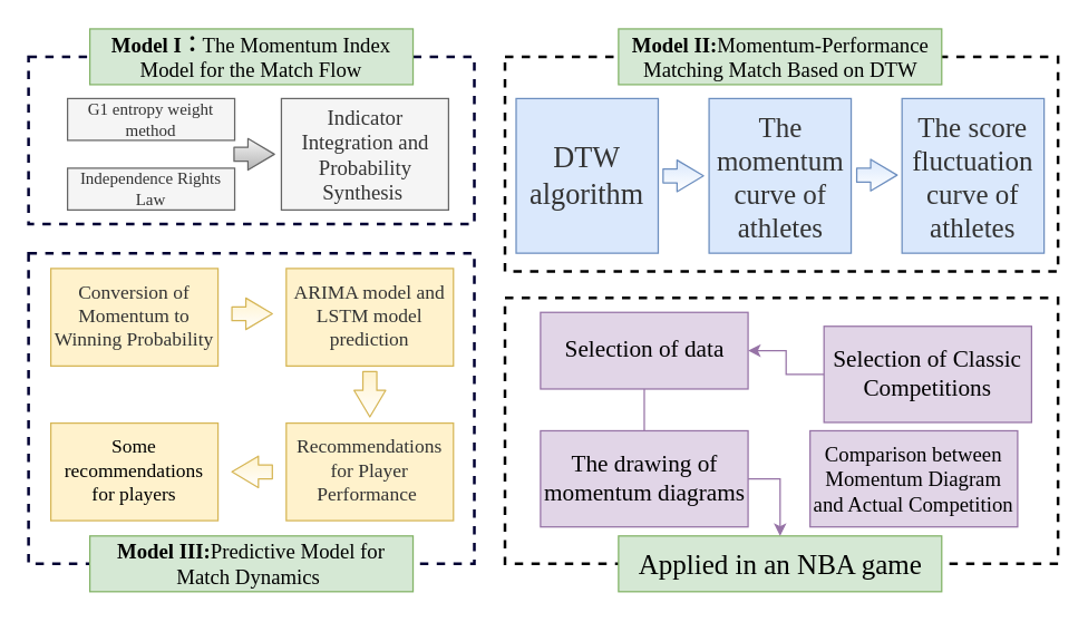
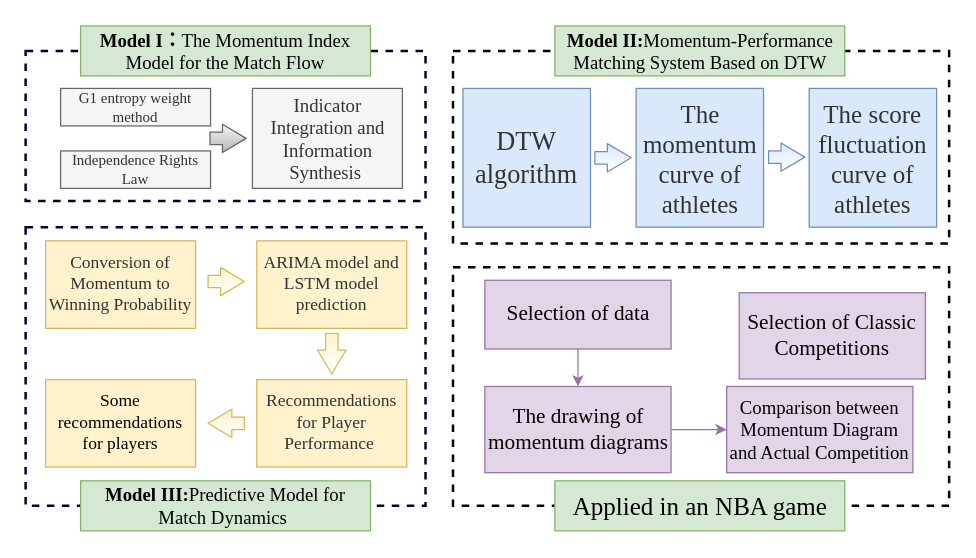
- <mxCell id="9" value="&lt;font face=&quot;Times New Roman&quot; style=&quot;font-size: 15px&quot;&gt;&lt;b&gt;Model II:&lt;/b&gt;Momentum-Performance Matching Match Based&amp;nbsp;&lt;/font&gt;&lt;span style=&quot;font-size: 15px ; font-family: &amp;#34;times new roman&amp;#34;&quot;&gt;on DTW&lt;/span&gt;" style="rounded=0;whiteSpace=wrap;html=1;strokeColor=#82b366;strokeWidth=1;fillColor=#d5e8d4;" parent="1" vertex="1"><mxGeometry x="443.5" y="20" width="232" height="40" as="geometry" /></mxCell>
+ <mxCell id="9" value="&lt;font face=&quot;Times New Roman&quot; style=&quot;font-size: 15px&quot;&gt;&lt;b&gt;Model II:&lt;/b&gt;Momentum-Performance Matching System Based&amp;nbsp;&lt;/font&gt;&lt;span style=&quot;font-size: 15px ; font-family: &amp;#34;times new roman&amp;#34;&quot;&gt;on DTW&lt;/span&gt;" style="rounded=0;whiteSpace=wrap;html=1;strokeColor=#82b366;strokeWidth=1;fillColor=#d5e8d4;" parent="1" vertex="1"><mxGeometry x="443.5" y="20" width="232" height="40" as="geometry" /></mxCell>
- <mxCell id="2" value="&lt;span style=&quot;color: rgb(51 , 51 , 51) ; font-family: &amp;#34;times new roman&amp;#34;&quot;&gt;&lt;font style=&quot;font-size: 15px&quot;&gt;Indicator Integration and Probability Synthesis&amp;nbsp;&lt;/font&gt;&lt;/span&gt;" style="rounded=0;whiteSpace=wrap;html=1;fillColor=#f5f5f5;strokeColor=#666666;fontColor=#333333;" parent="1" vertex="1"><mxGeometry x="201.5" y="70" width="120" height="80" as="geometry" /></mxCell>
+ <mxCell id="2" value="&lt;span style=&quot;color: rgb(51 , 51 , 51) ; font-family: &amp;#34;times new roman&amp;#34;&quot;&gt;&lt;font style=&quot;font-size: 15px&quot;&gt;Indicator Integration and Information Synthesis&amp;nbsp;&lt;/font&gt;&lt;/span&gt;" style="rounded=0;whiteSpace=wrap;html=1;fillColor=#f5f5f5;strokeColor=#666666;fontColor=#333333;" parent="1" vertex="1"><mxGeometry x="201.5" y="70" width="120" height="80" as="geometry" /></mxCell>
- <mxCell id="29" style="edgeStyle=orthogonalEdgeStyle;rounded=0;orthogonalLoop=1;jettySize=auto;html=1;exitX=0;exitY=0.5;exitDx=0;exitDy=0;entryX=1;entryY=0.5;entryDx=0;entryDy=0;fillColor=#e1d5e7;strokeColor=#9673a6;" parent="1" source="30" target="17" edge="1"><mxGeometry relative="1" as="geometry" /></mxCell>
- <mxCell id="16" style="edgeStyle=orthogonalEdgeStyle;rounded=0;orthogonalLoop=1;jettySize=auto;html=1;exitX=0.5;exitY=1;exitDx=0;exitDy=0;entryX=0.5;entryY=0;entryDx=0;entryDy=0;fillColor=#e1d5e7;strokeColor=#9673a6;endArrow=none;" parent="1" source="17" target="32" edge="1"><mxGeometry relative="1" as="geometry" /></mxCell>
+ <mxCell id="16" style="edgeStyle=orthogonalEdgeStyle;rounded=0;orthogonalLoop=1;jettySize=auto;html=1;exitX=0.5;exitY=1;exitDx=0;exitDy=0;entryX=0.5;entryY=0;entryDx=0;entryDy=0;fillColor=#e1d5e7;strokeColor=#9673a6;" parent="1" source="17" target="32" edge="1"><mxGeometry relative="1" as="geometry" /></mxCell>
- <mxCell id="31" style="edgeStyle=orthogonalEdgeStyle;rounded=0;orthogonalLoop=1;jettySize=auto;html=1;exitX=1;exitY=0.5;exitDx=0;exitDy=0;fillColor=#e1d5e7;strokeColor=#9673a6;" parent="1" source="32" target="15" edge="1"><mxGeometry relative="1" as="geometry" /></mxCell>
+ <mxCell id="31" style="edgeStyle=orthogonalEdgeStyle;rounded=0;orthogonalLoop=1;jettySize=auto;html=1;exitX=1;exitY=0.5;exitDx=0;exitDy=0;entryX=0;entryY=0.5;entryDx=0;entryDy=0;fillColor=#e1d5e7;strokeColor=#9673a6;" parent="1" source="32" target="28" edge="1"><mxGeometry relative="1" as="geometry" /></mxCell>
